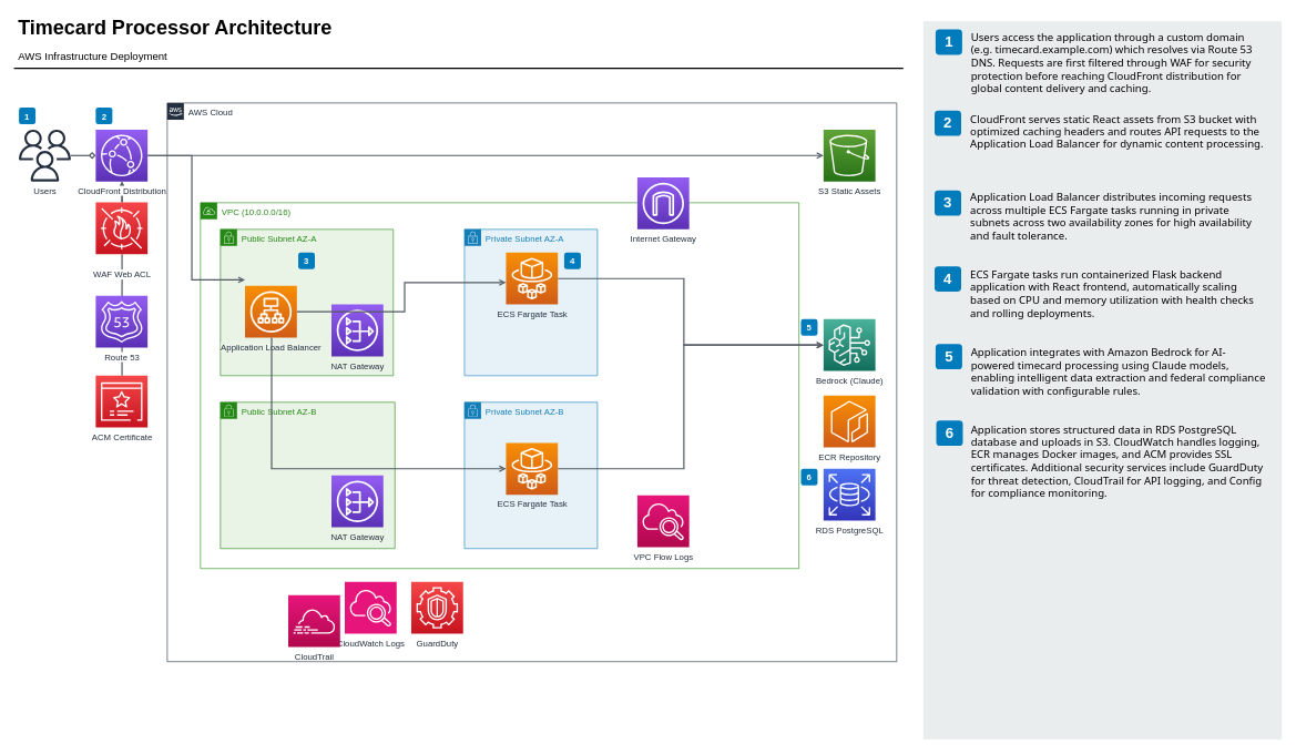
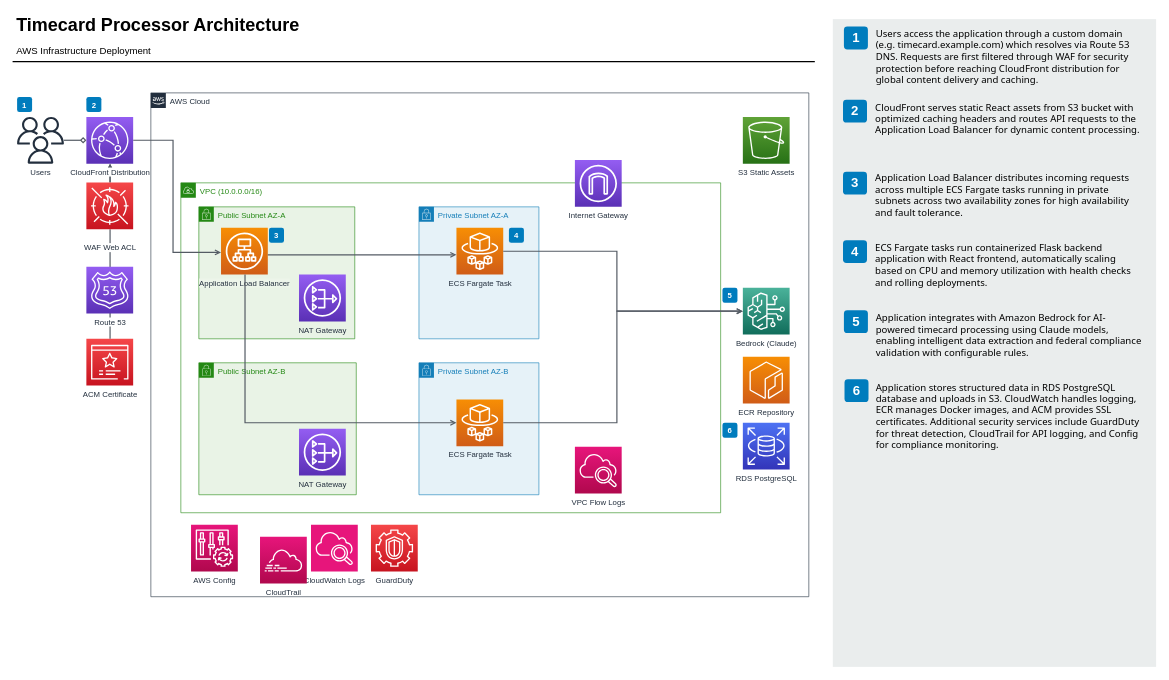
- <mxCell id="54" style="edgeStyle=elbowEdgeStyle;rounded=0;orthogonalLoop=1;jettySize=auto;html=1;endArrow=open;endFill=0;strokeColor=#545B64;strokeWidth=2;fontSize=13;" parent="1" source="53" target="20" edge="1"><mxGeometry relative="1" as="geometry"><mxPoint x="301.5" y="209" as="sourcePoint" /><mxPoint x="442.5" y="444" as="targetPoint" /><Array as="points"><mxPoint x="288" y="233" /></Array></mxGeometry></mxCell>
- <mxCell id="11" value="&lt;span style=&quot;background-color: light-dark(rgb(237, 245, 234), rgb(237, 237, 237));&quot;&gt;Application Load Balancer&lt;/span&gt;" style="outlineConnect=0;fontColor=#232F3E;gradientColor=#F78E04;gradientDirection=north;fillColor=#D05C17;strokeColor=#ffffff;dashed=0;verticalLabelPosition=bottom;verticalAlign=top;align=center;html=1;fontSize=13;fontStyle=0;aspect=fixed;shape=mxgraph.aws4.resourceIcon;resIcon=mxgraph.aws4.application_load_balancer;labelBackgroundColor=none;" parent="8" vertex="1"><mxGeometry x="37" y="85" width="78" height="78" as="geometry" /></mxCell>
+ <mxCell id="11" value="&lt;span style=&quot;background-color: light-dark(rgb(237, 245, 234), rgb(237, 237, 237));&quot;&gt;Application Load Balancer&lt;/span&gt;" style="outlineConnect=0;fontColor=#232F3E;gradientColor=#F78E04;gradientDirection=north;fillColor=#D05C17;strokeColor=#ffffff;dashed=0;verticalLabelPosition=bottom;verticalAlign=top;align=center;html=1;fontSize=13;fontStyle=0;aspect=fixed;shape=mxgraph.aws4.resourceIcon;resIcon=mxgraph.aws4.application_load_balancer;labelBackgroundColor=none;" parent="8" vertex="1"><mxGeometry x="37" y="35" width="78" height="78" as="geometry" /></mxCell>
+ <mxCell id="28" value="AWS Config" style="outlineConnect=0;fontColor=#232F3E;gradientColor=#E7157B;gradientDirection=north;fillColor=#B0084D;strokeColor=#ffffff;dashed=0;verticalLabelPosition=bottom;verticalAlign=top;align=center;html=1;fontSize=13;fontStyle=0;aspect=fixed;shape=mxgraph.aws4.resourceIcon;resIcon=mxgraph.aws4.config;labelBackgroundColor=none;" parent="2" vertex="1"><mxGeometry x="67" y="720" width="78" height="78" as="geometry" /></mxCell>
